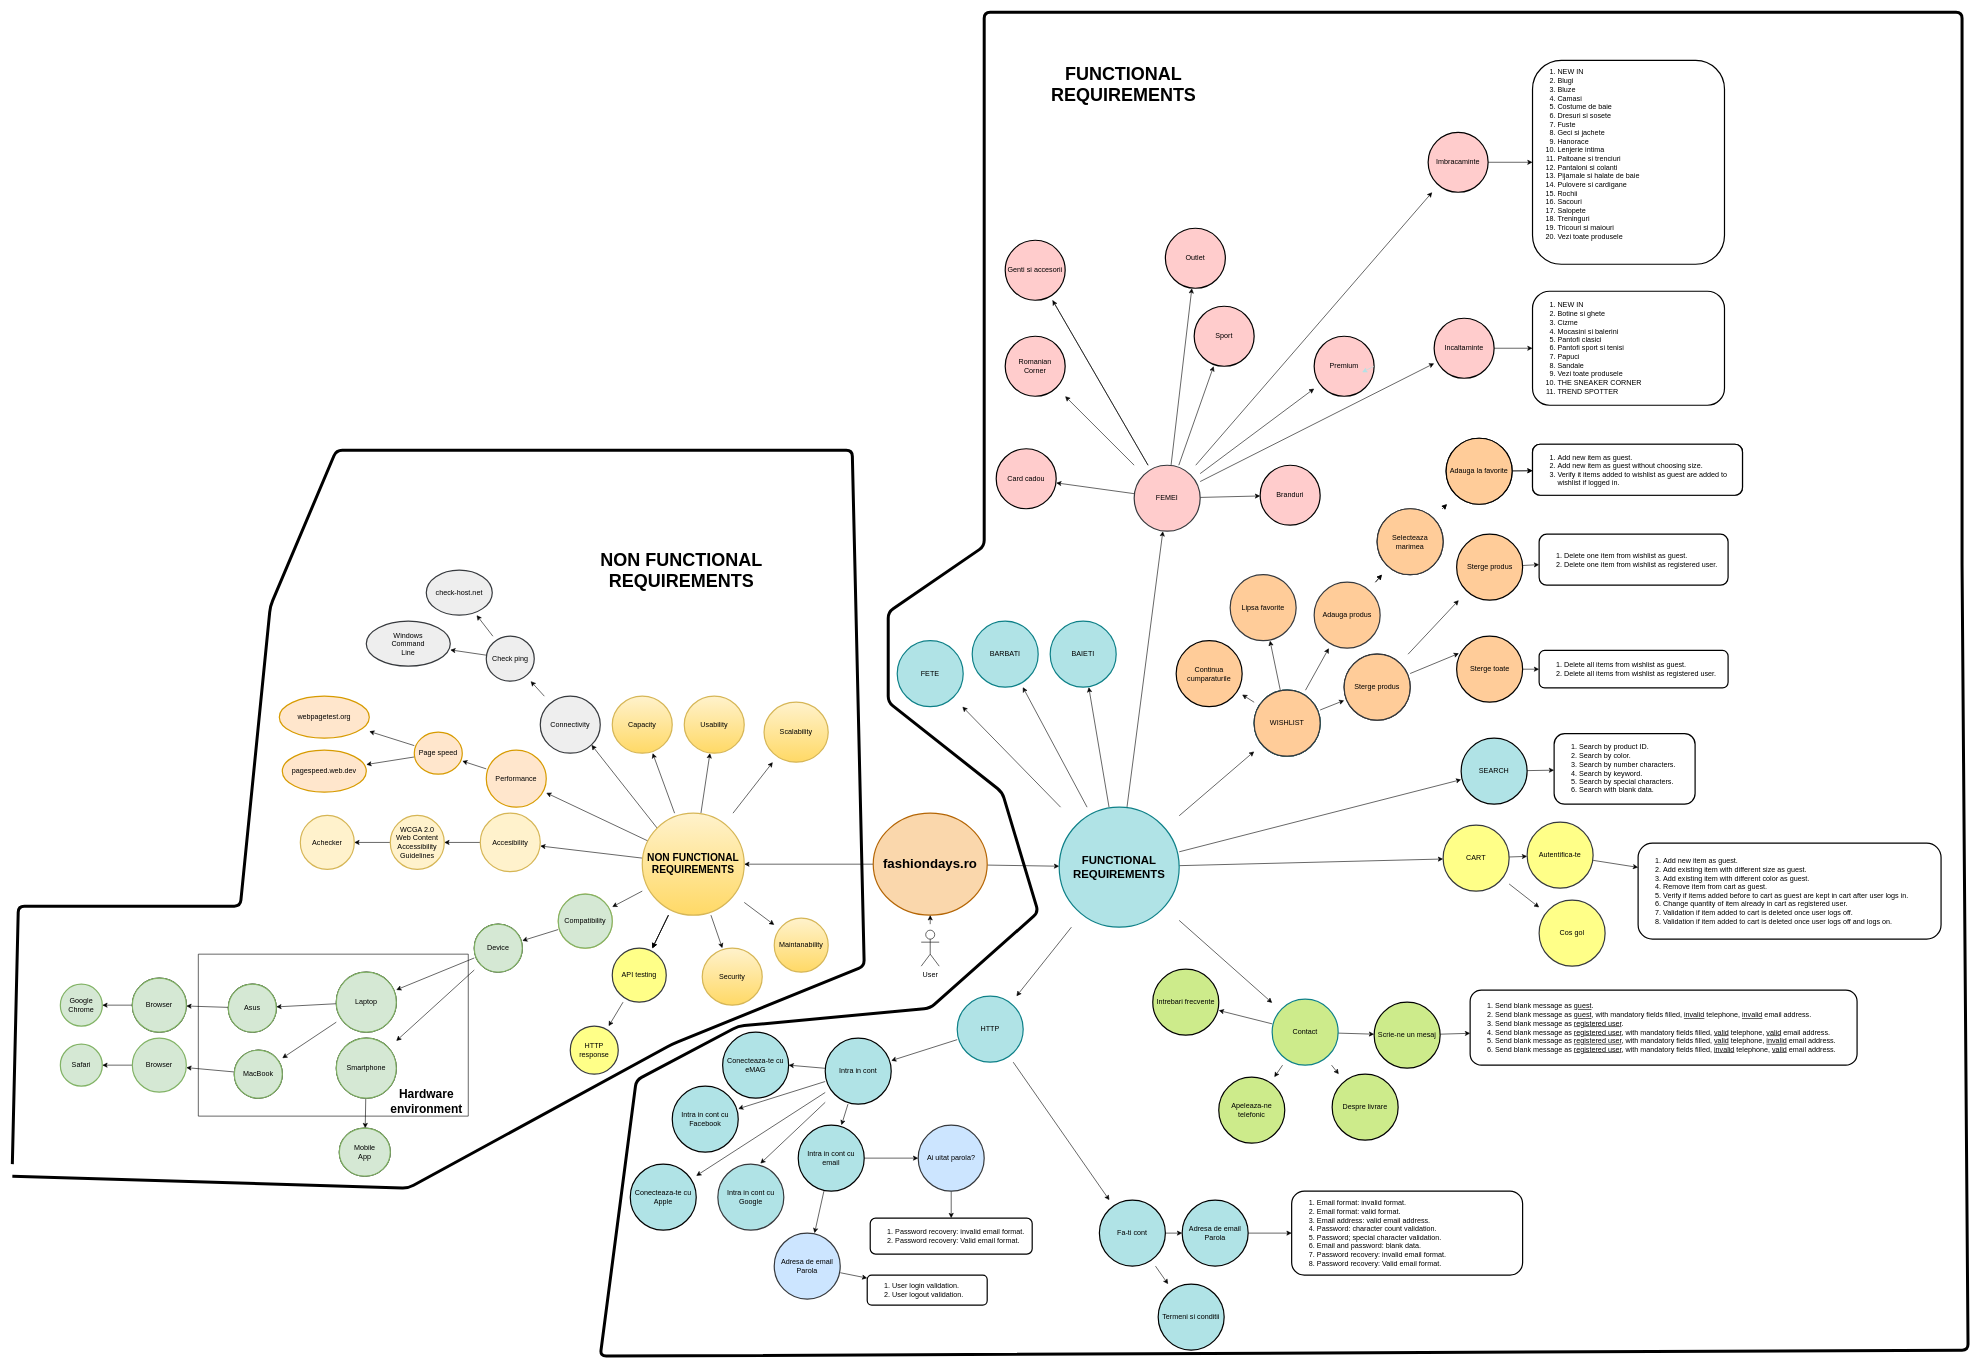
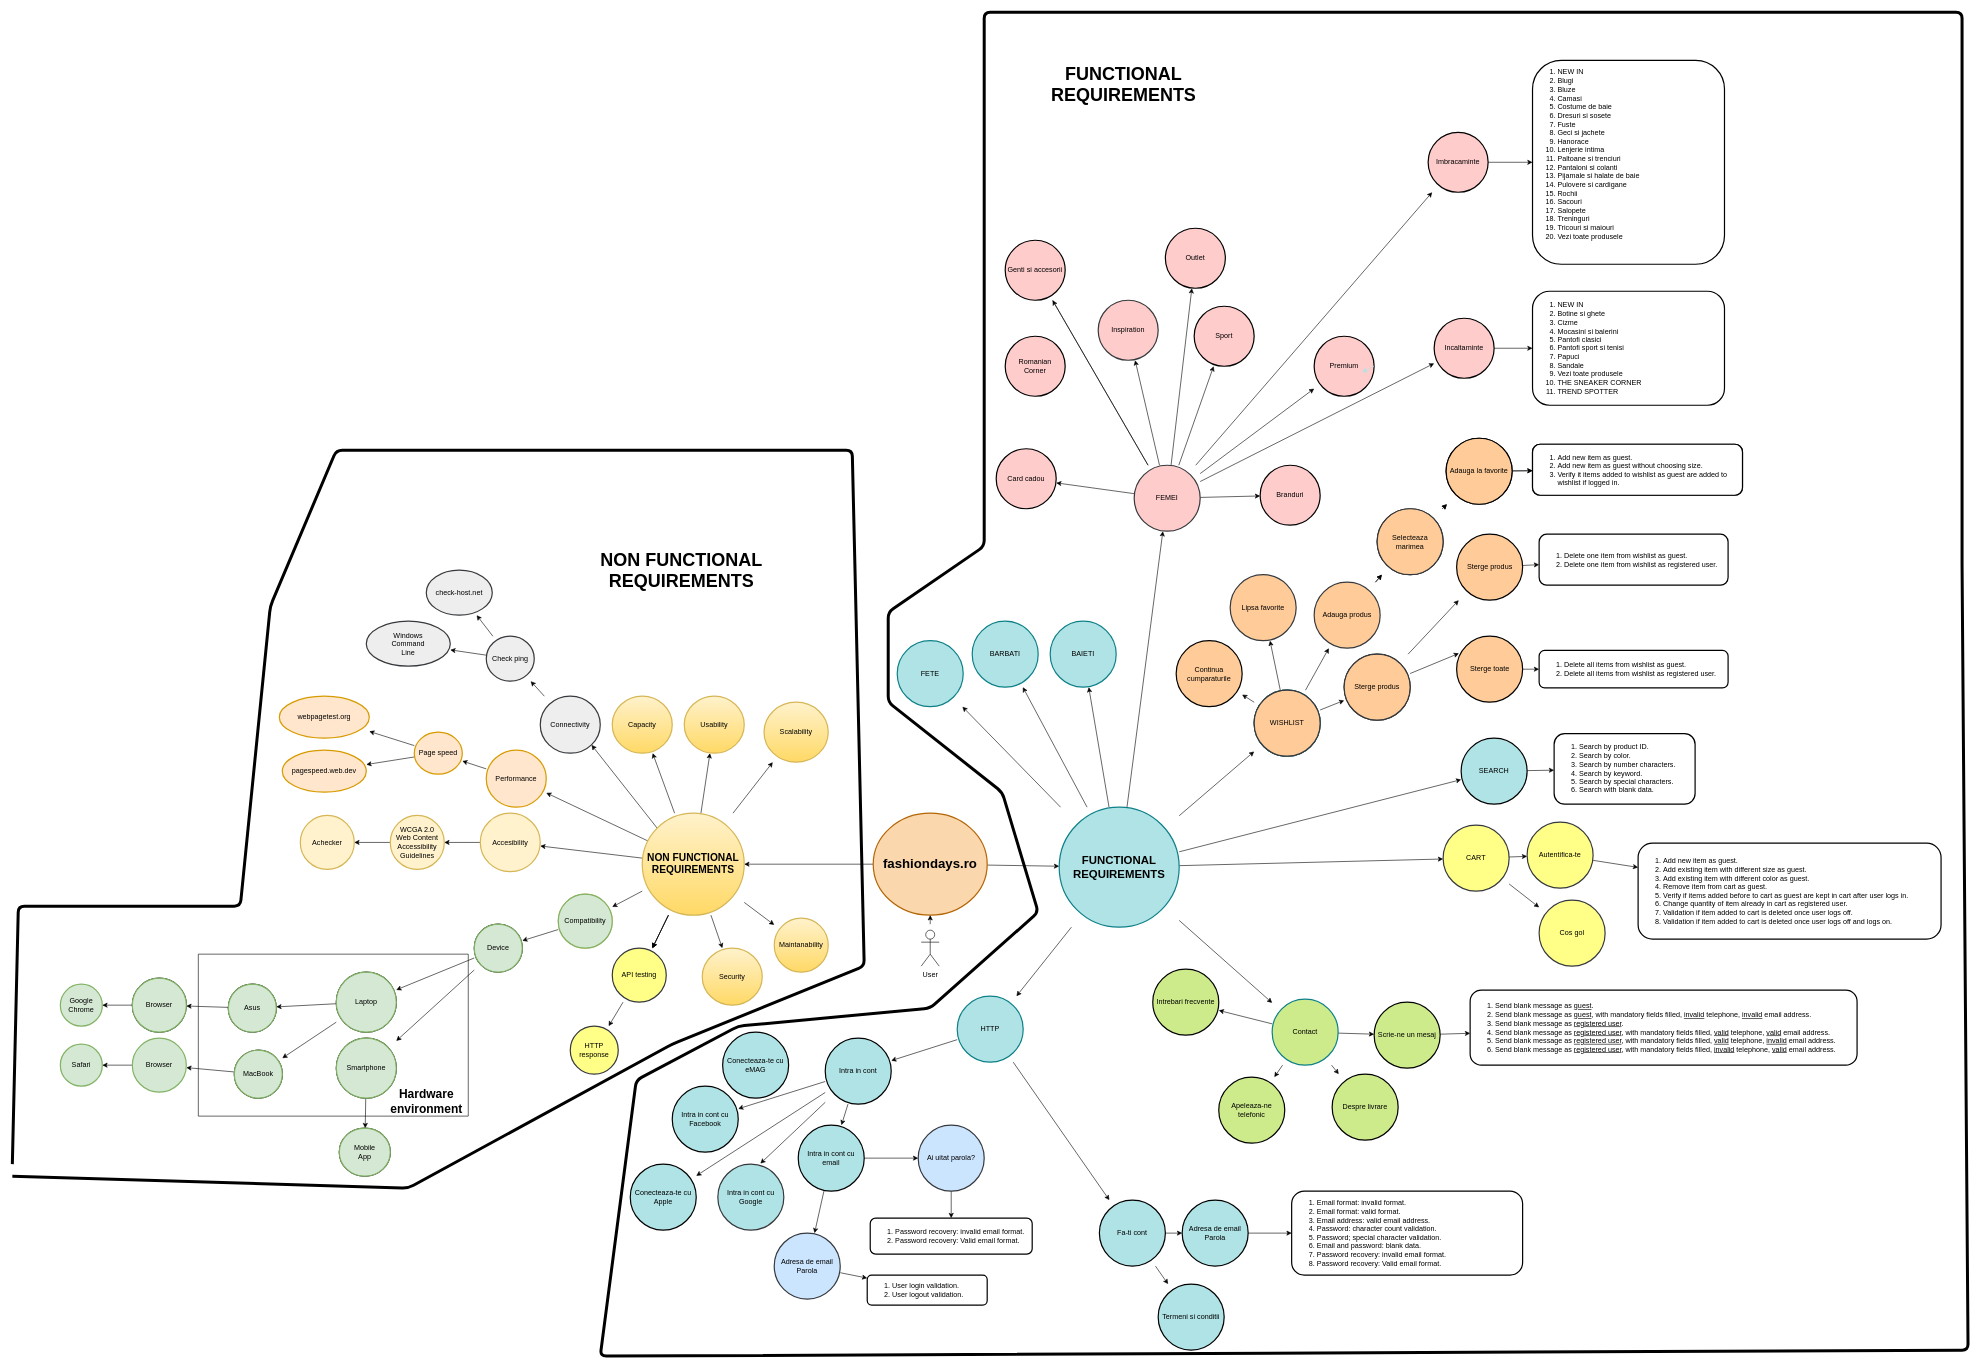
+ <mxCell id="102" value="Inspiration" style="strokeWidth=2;html=1;shape=mxgraph.flowchart.start_2;whiteSpace=wrap;fillColor=#ffcccc;strokeColor=#36393d;" vertex="1" parent="1"><mxGeometry x="1830" y="500" width="100" height="100" as="geometry" /></mxCell>
+ <mxCell id="89" value="" style="edgeStyle=none;rounded=0;orthogonalLoop=1;jettySize=auto;html=1;fontSize=12;" edge="1" parent="1" source="90" target="102"><mxGeometry relative="1" as="geometry" /></mxCell>
- <mxCell id="84" value="" style="edgeStyle=none;rounded=0;orthogonalLoop=1;jettySize=auto;html=1;fontSize=12;" edge="1" parent="1" source="90" target="97"><mxGeometry relative="1" as="geometry" /></mxCell>
- <mxCell id="136" value="" style="edgeStyle=none;rounded=0;orthogonalLoop=1;jettySize=auto;html=1;fontSize=12;entryX=1;entryY=0.5;entryDx=0;entryDy=0;entryPerimeter=0;" edge="1" parent="1" source="139" target="152"><mxGeometry relative="1" as="geometry"><mxPoint x="1335" y="1955" as="targetPoint" /></mxGeometry></mxCell>
